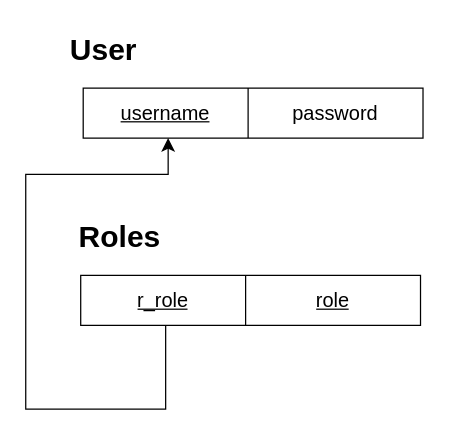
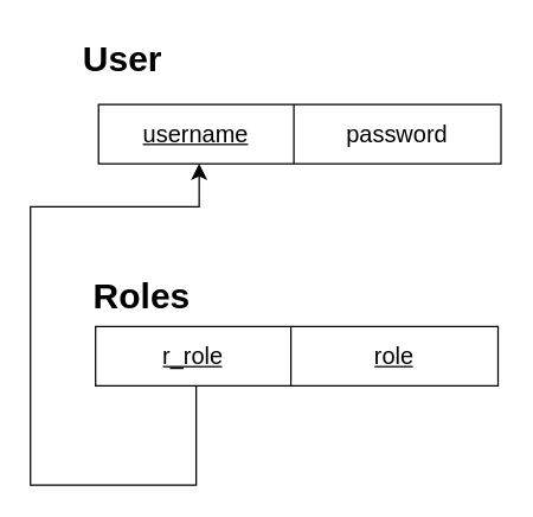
- <mxCell id="11" value="Roles" style="text;strokeColor=none;fillColor=none;html=1;fontSize=24;fontStyle=1;verticalAlign=middle;align=center;" parent="1" vertex="1"><mxGeometry x="64" y="170" width="62" height="40" as="geometry" /></mxCell>
+ <mxCell id="11" value="Roles" style="text;strokeColor=none;fillColor=none;html=1;fontSize=24;fontStyle=1;verticalAlign=middle;align=center;" parent="1" vertex="1"><mxGeometry x="64" y="180" width="62" height="40" as="geometry" /></mxCell>
